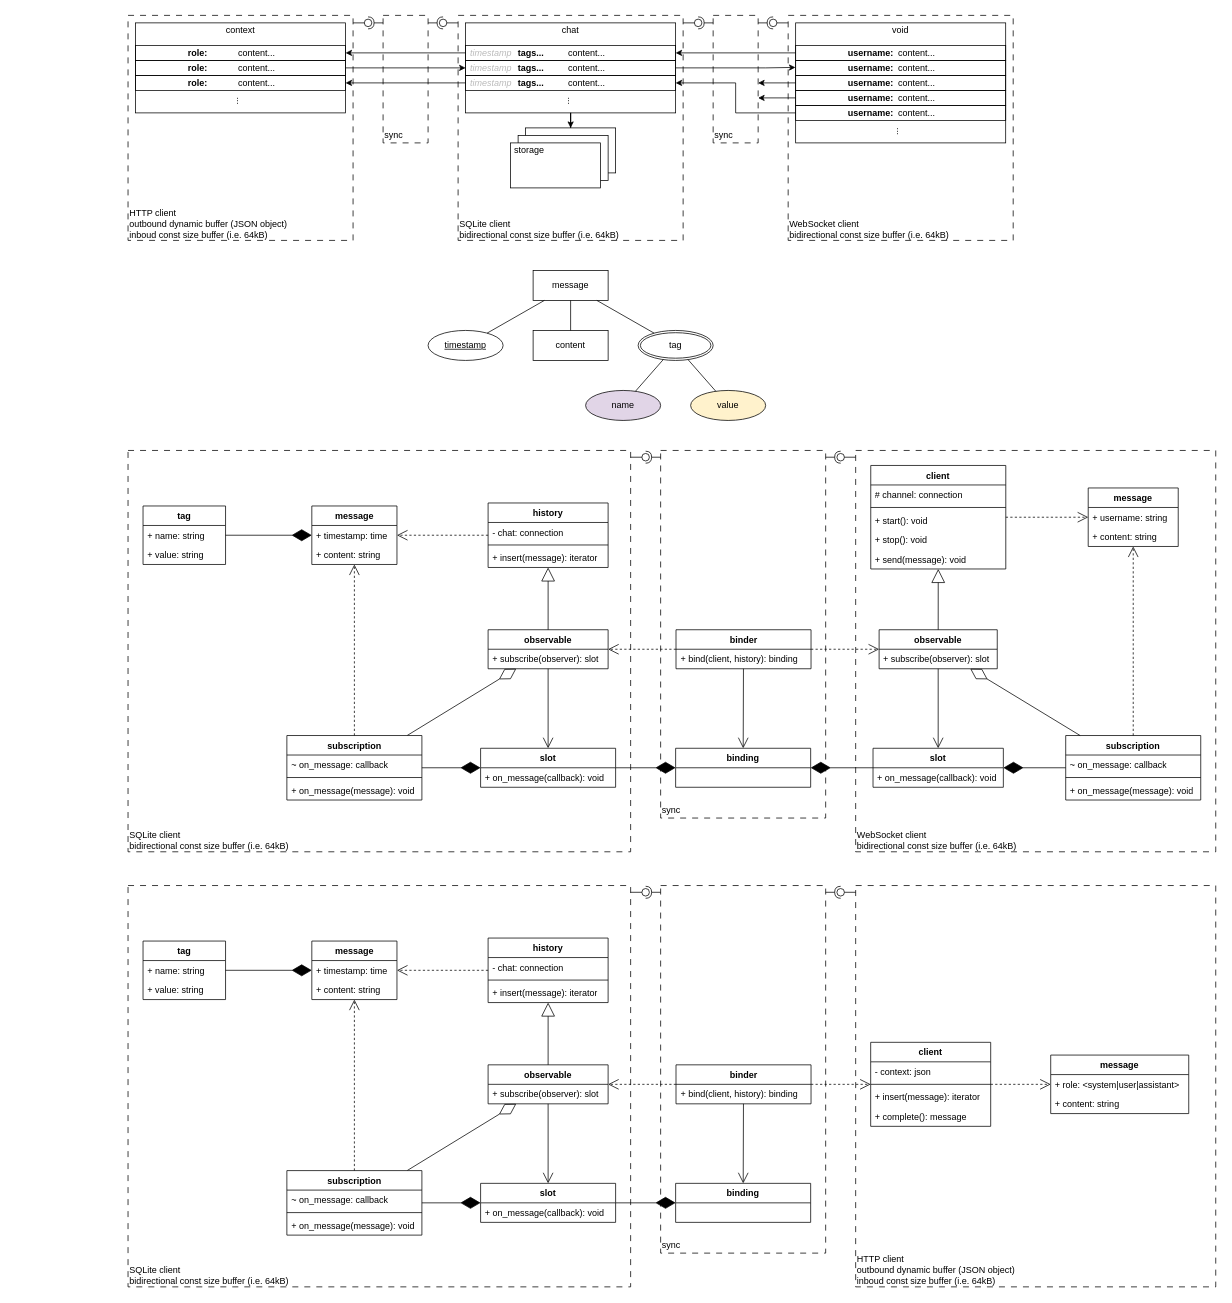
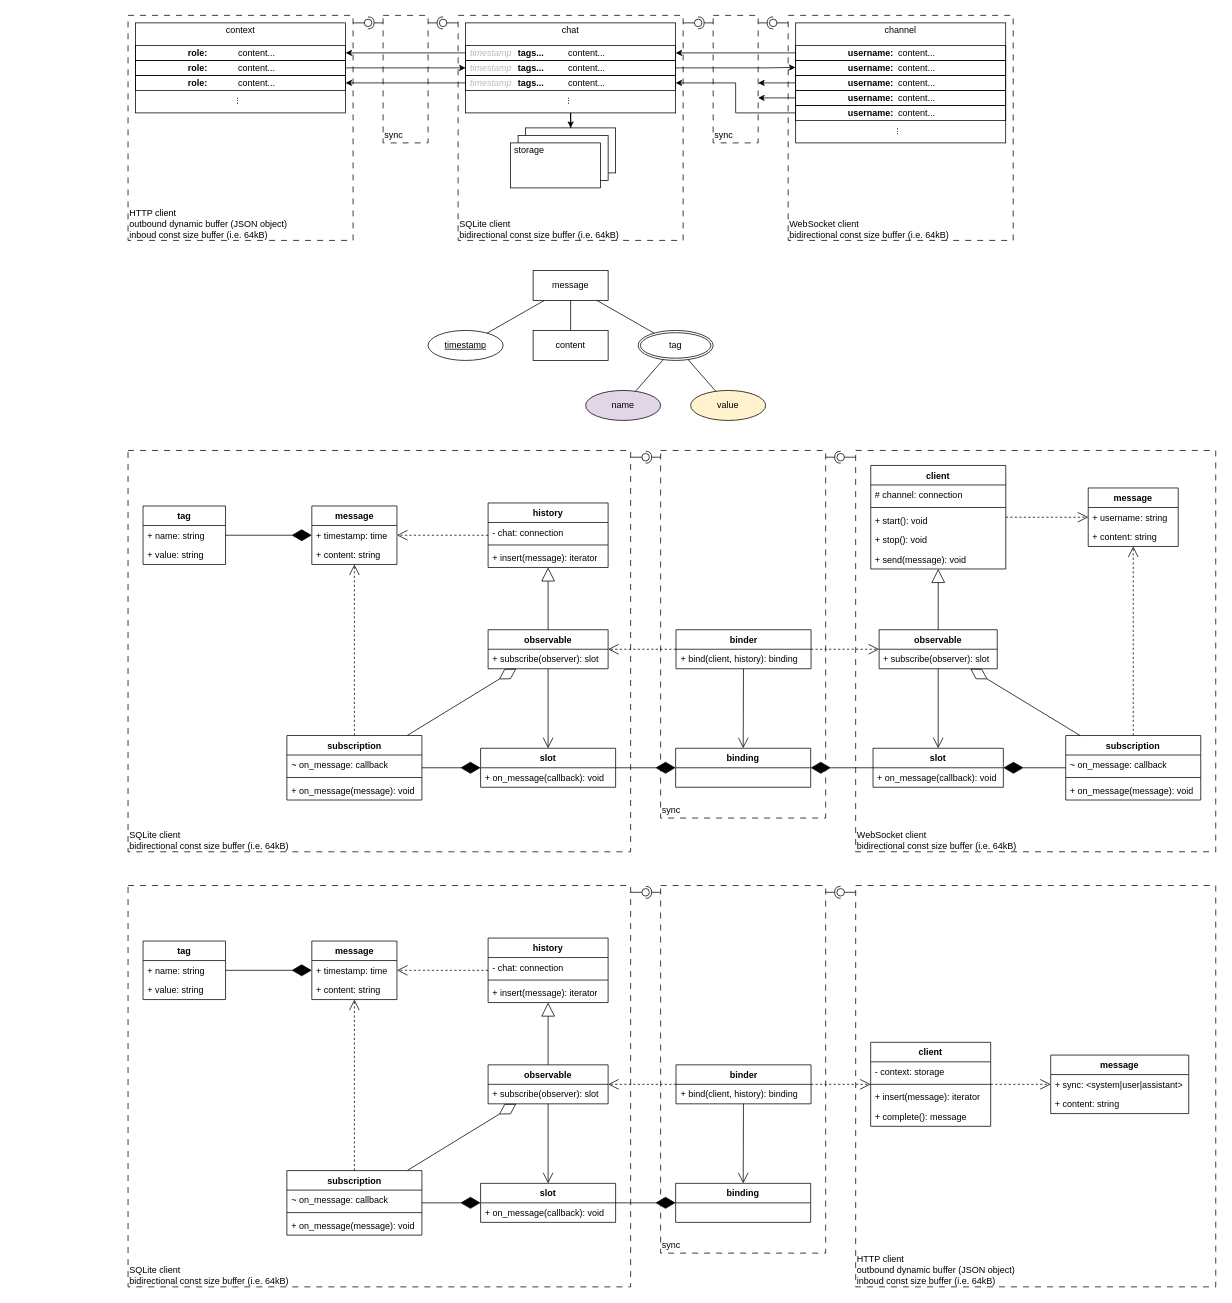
- <mxCell id="13" value="void" style="text;html=1;align=center;verticalAlign=middle;whiteSpace=wrap;rounded=0;" parent="11" vertex="1"><mxGeometry width="280" height="20" as="geometry" /></mxCell>
+ <mxCell id="13" value="channel" style="text;html=1;align=center;verticalAlign=middle;whiteSpace=wrap;rounded=0;" parent="11" vertex="1"><mxGeometry width="280" height="20" as="geometry" /></mxCell>
- <mxCell id="85" value="- context: json" style="text;strokeColor=none;fillColor=none;align=left;verticalAlign=top;spacingLeft=4;spacingRight=4;overflow=hidden;rotatable=0;points=[[0,0.5],[1,0.5]];portConstraint=eastwest;whiteSpace=wrap;html=1;" parent="84" vertex="1"><mxGeometry y="26" width="159.99" height="26" as="geometry" /></mxCell>
+ <mxCell id="85" value="- context: storage" style="text;strokeColor=none;fillColor=none;align=left;verticalAlign=top;spacingLeft=4;spacingRight=4;overflow=hidden;rotatable=0;points=[[0,0.5],[1,0.5]];portConstraint=eastwest;whiteSpace=wrap;html=1;" parent="84" vertex="1"><mxGeometry y="26" width="159.99" height="26" as="geometry" /></mxCell>
- <mxCell id="90" value="+ role: &amp;lt;system|user|assistant&amp;gt;" style="text;strokeColor=none;fillColor=none;align=left;verticalAlign=top;spacingLeft=4;spacingRight=4;overflow=hidden;rotatable=0;points=[[0,0.5],[1,0.5]];portConstraint=eastwest;whiteSpace=wrap;html=1;" parent="89" vertex="1"><mxGeometry y="26" width="184" height="26" as="geometry" /></mxCell>
+ <mxCell id="90" value="+ sync: &amp;lt;system|user|assistant&amp;gt;" style="text;strokeColor=none;fillColor=none;align=left;verticalAlign=top;spacingLeft=4;spacingRight=4;overflow=hidden;rotatable=0;points=[[0,0.5],[1,0.5]];portConstraint=eastwest;whiteSpace=wrap;html=1;" parent="89" vertex="1"><mxGeometry y="26" width="184" height="26" as="geometry" /></mxCell>
